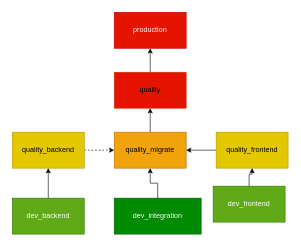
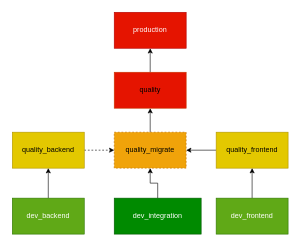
- <mxCell id="8" value="quality_migrate" style="rounded=0;whiteSpace=wrap;html=1;fillColor=#f0a30a;fontColor=#000000;strokeColor=#BD7000;" vertex="1" parent="1"><mxGeometry x="190" y="220" width="120" height="60" as="geometry" /></mxCell>
+ <mxCell id="8" value="quality_migrate" style="rounded=0;whiteSpace=wrap;html=1;fillColor=#f0a30a;fontColor=#000000;strokeColor=#BD7000;dashed=1;" vertex="1" parent="1"><mxGeometry x="190" y="220" width="120" height="60" as="geometry" /></mxCell>
- <mxCell id="14" value="dev_frontend" style="rounded=0;whiteSpace=wrap;html=1;fillColor=#60a917;fontColor=#ffffff;strokeColor=#2D7600;" vertex="1" parent="1"><mxGeometry x="355" y="310" width="120" height="60" as="geometry" /></mxCell>
+ <mxCell id="14" value="dev_frontend" style="rounded=0;whiteSpace=wrap;html=1;fillColor=#60a917;fontColor=#ffffff;strokeColor=#2D7600;" vertex="1" parent="1"><mxGeometry x="360" y="330" width="120" height="60" as="geometry" /></mxCell>
